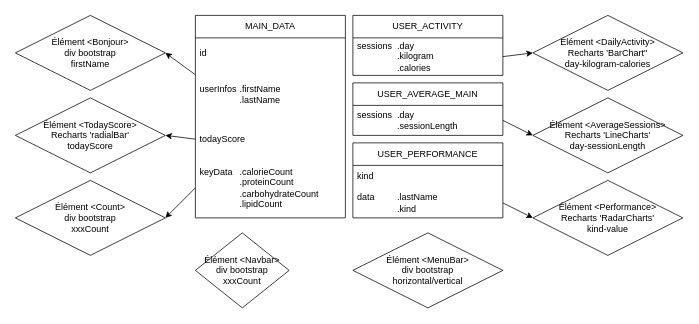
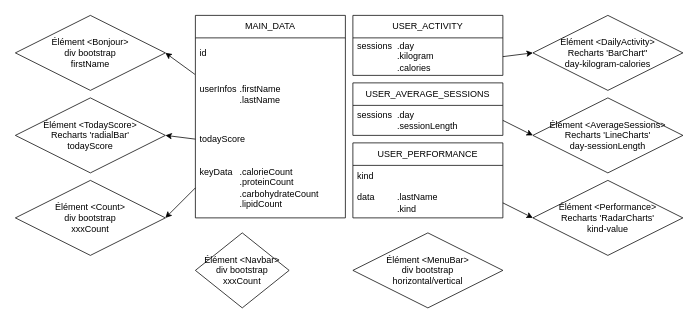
- <mxCell id="2" value="USER_AVERAGE_MAIN" style="swimlane;fontStyle=0;childLayout=stackLayout;horizontal=1;startSize=30;horizontalStack=0;resizeParent=1;resizeParentMax=0;resizeLast=0;collapsible=1;marginBottom=0;whiteSpace=wrap;html=1;" vertex="1" parent="1"><mxGeometry x="470" y="110" width="200" height="70" as="geometry" /></mxCell>
+ <mxCell id="2" value="USER_AVERAGE_SESSIONS" style="swimlane;fontStyle=0;childLayout=stackLayout;horizontal=1;startSize=30;horizontalStack=0;resizeParent=1;resizeParentMax=0;resizeLast=0;collapsible=1;marginBottom=0;whiteSpace=wrap;html=1;" vertex="1" parent="1"><mxGeometry x="470" y="110" width="200" height="70" as="geometry" /></mxCell>
